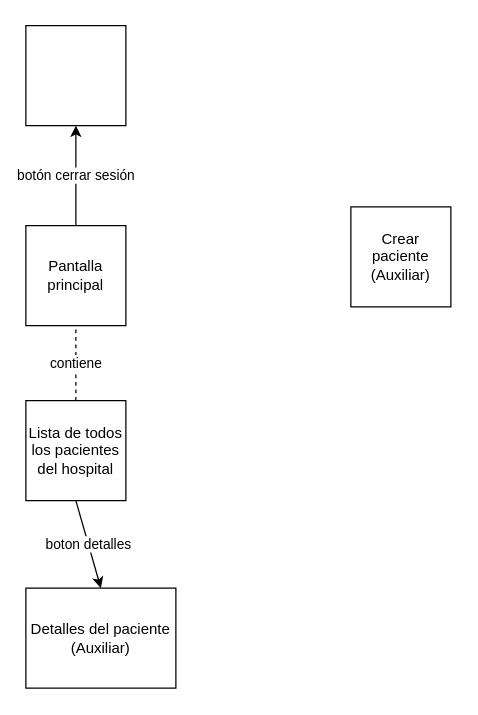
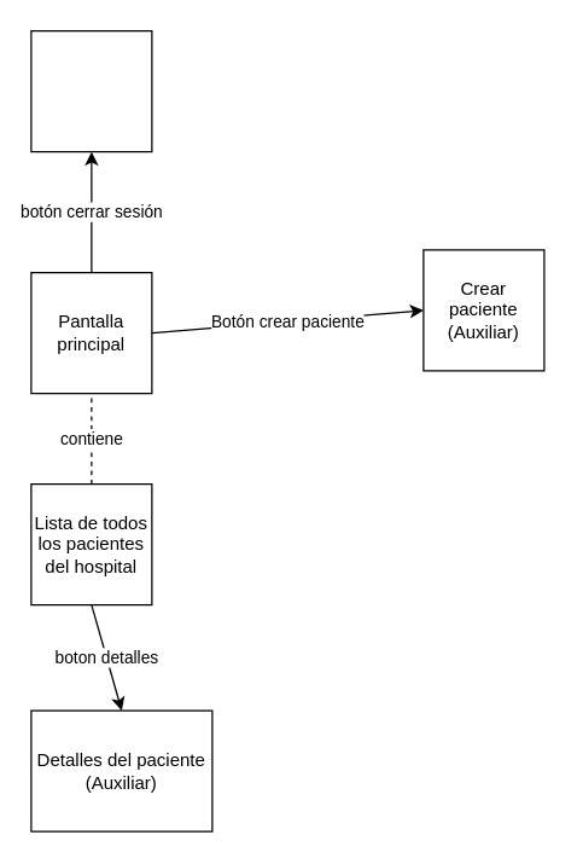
+ <mxCell id="4" value="Botón crear paciente" style="endArrow=classic;rounded=0;entryX=0;entryY=0.5;entryDx=0;entryDy=0;html=1;exitX=1;exitY=0.5;exitDx=0;exitDy=0;" edge="1" parent="1" source="2" target="3"><mxGeometry width="50" height="50" relative="1" as="geometry"><mxPoint x="140" y="190" as="sourcePoint" /><mxPoint x="150" y="170" as="targetPoint" /></mxGeometry></mxCell>
